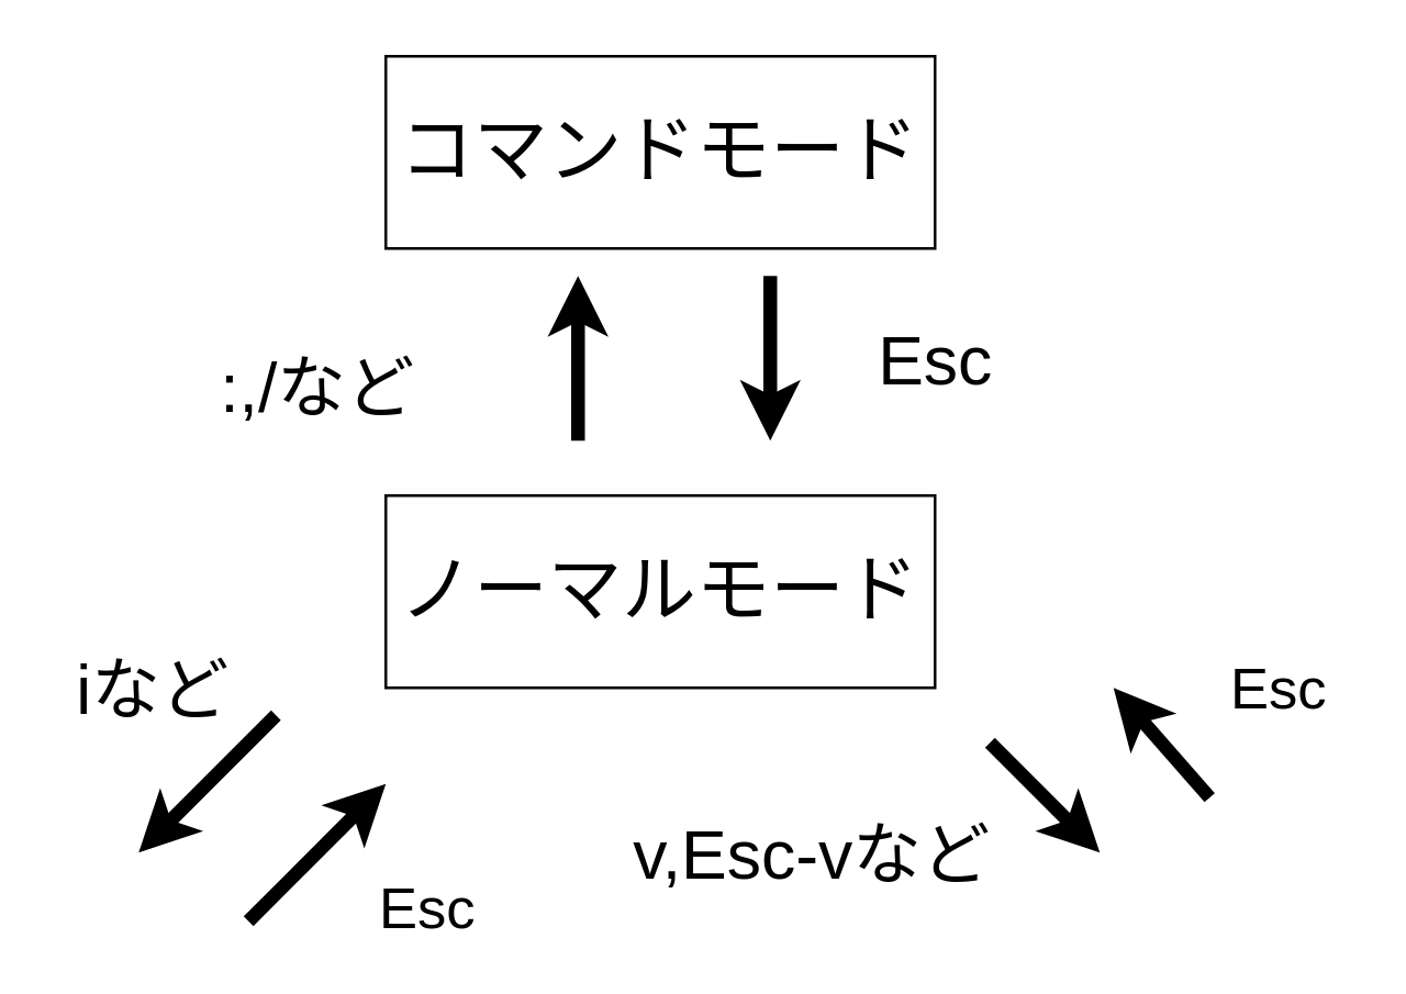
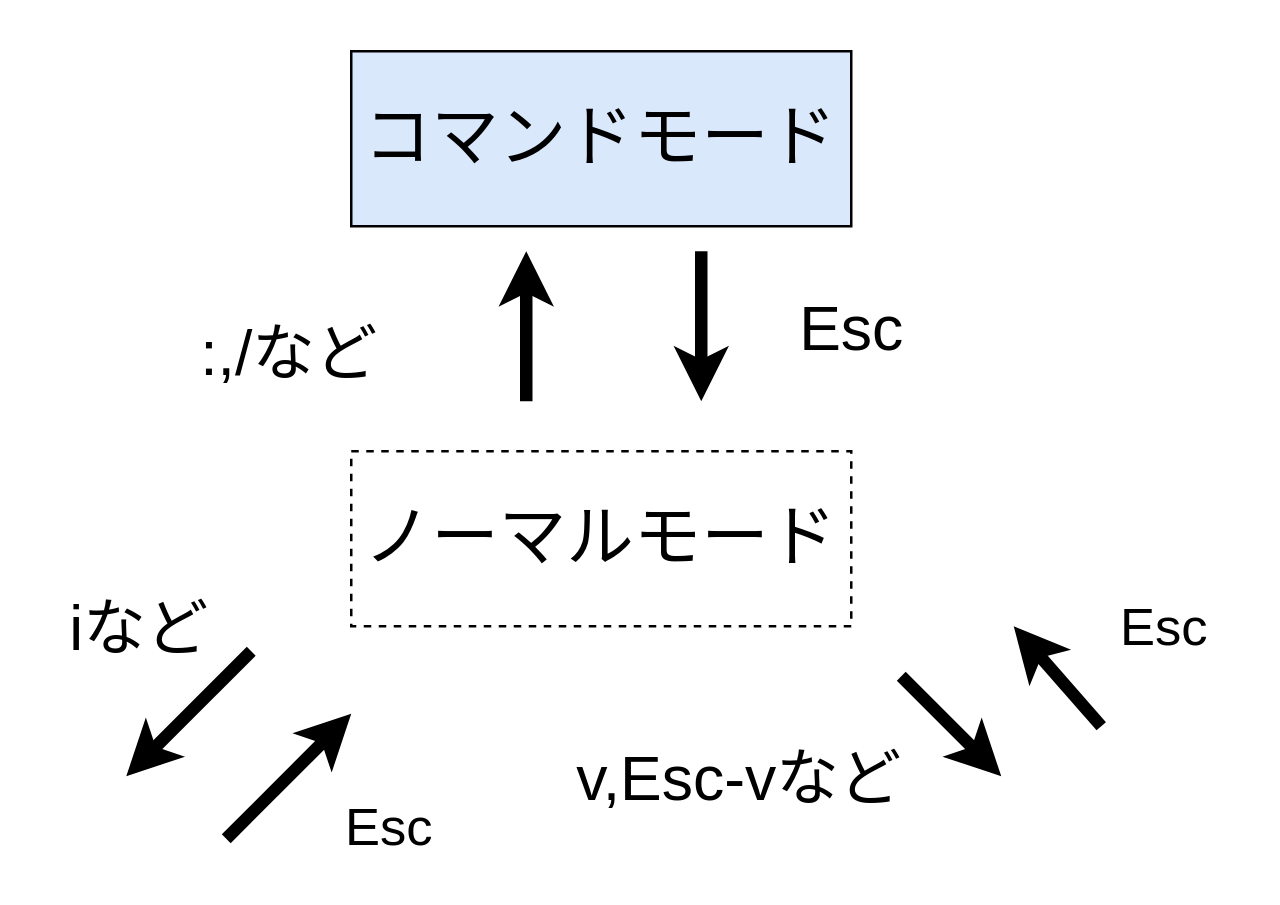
- <mxCell id="2" value="&lt;font style=&quot;font-size: 27px&quot;&gt;コマンドモード&lt;/font&gt;" style="rounded=0;whiteSpace=wrap;html=1;" parent="1" vertex="1"><mxGeometry x="140" y="20" width="200" height="70" as="geometry" /></mxCell>
+ <mxCell id="2" value="&lt;font style=&quot;font-size: 27px&quot;&gt;コマンドモード&lt;/font&gt;" style="rounded=0;whiteSpace=wrap;html=1;fillColor=#dae8fc;" parent="1" vertex="1"><mxGeometry x="140" y="20" width="200" height="70" as="geometry" /></mxCell>
- <mxCell id="3" value="&lt;font style=&quot;font-size: 27px&quot;&gt;ノーマルモード&lt;/font&gt;" style="rounded=0;whiteSpace=wrap;html=1;" parent="1" vertex="1"><mxGeometry x="140" y="180" width="200" height="70" as="geometry" /></mxCell>
+ <mxCell id="3" value="&lt;font style=&quot;font-size: 27px&quot;&gt;ノーマルモード&lt;/font&gt;" style="rounded=0;whiteSpace=wrap;html=1;dashed=1;" parent="1" vertex="1"><mxGeometry x="140" y="180" width="200" height="70" as="geometry" /></mxCell>
